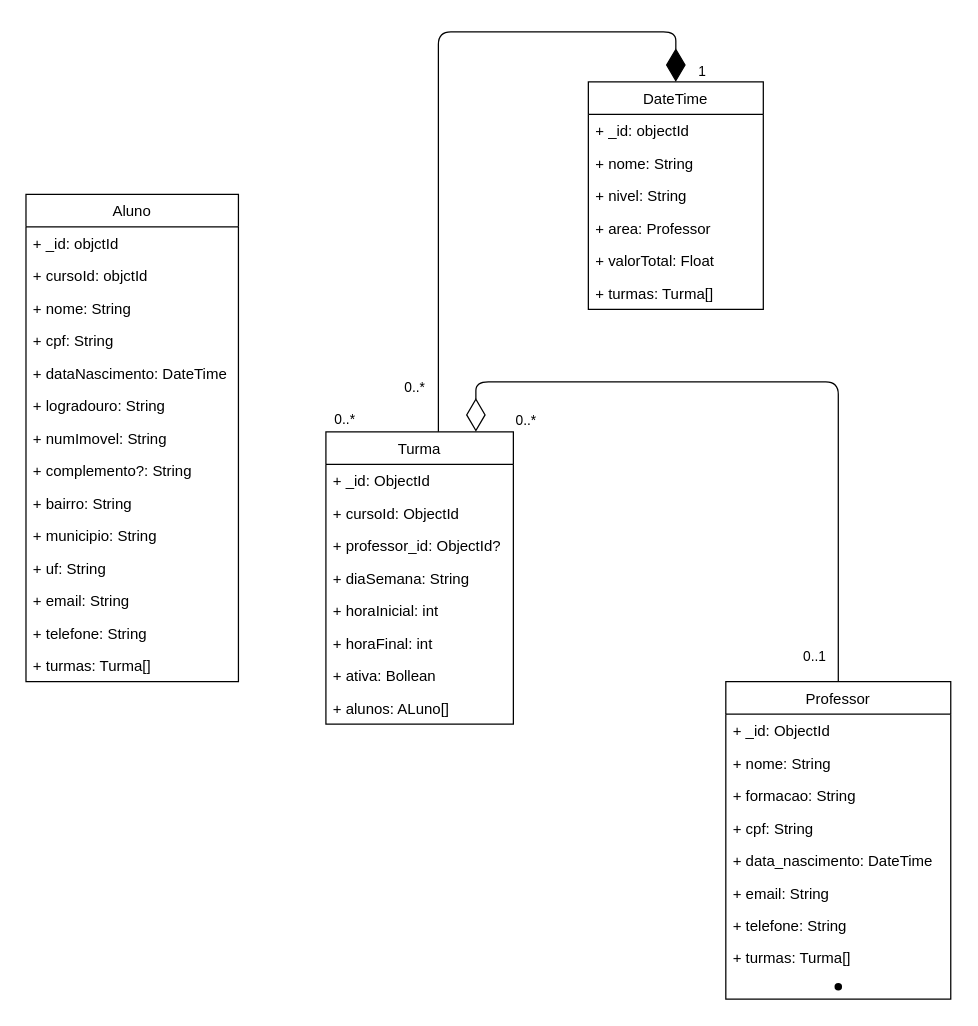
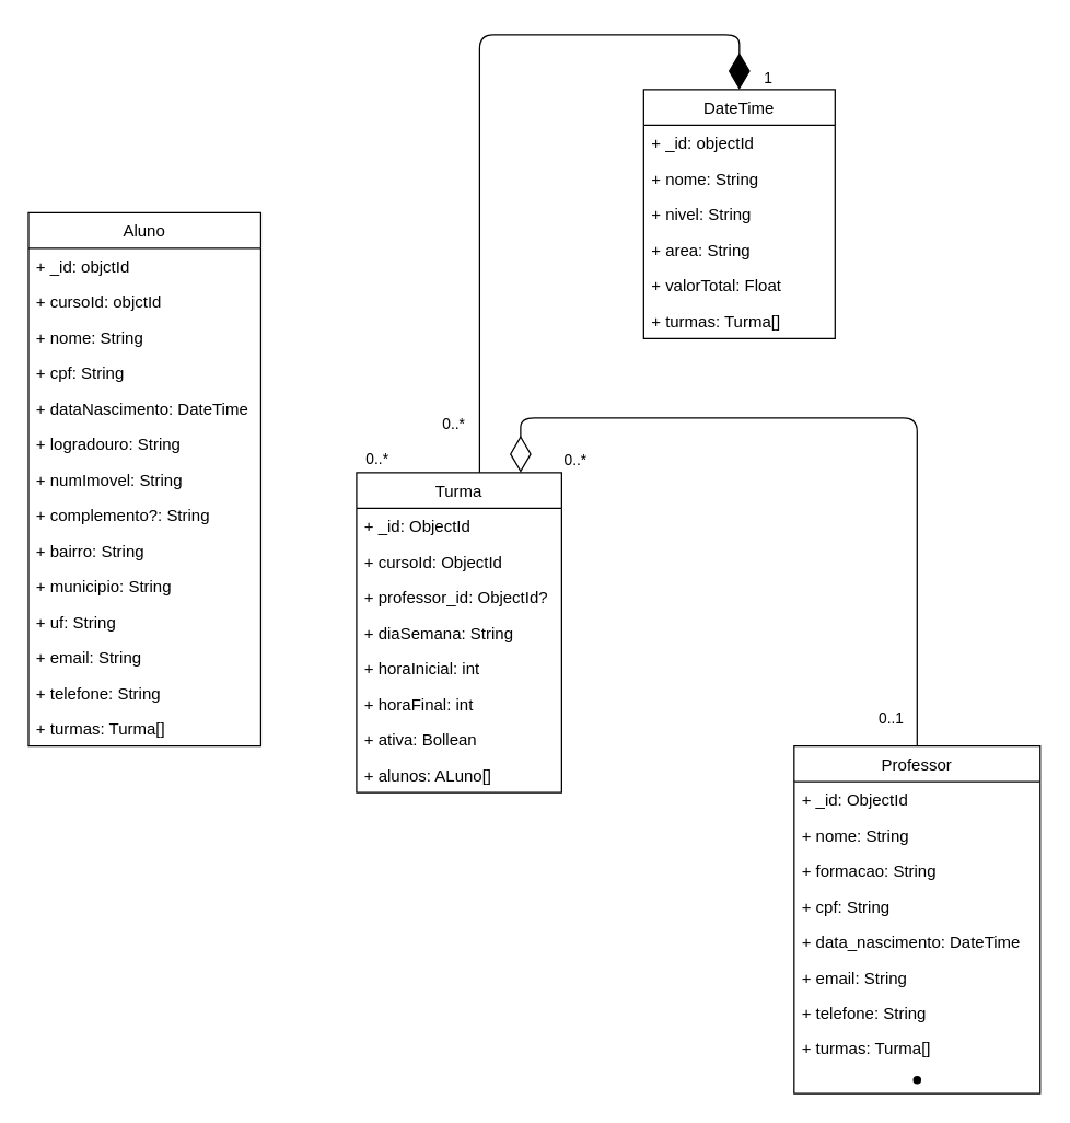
- <mxCell id="21" value="+ area: Professor" style="text;strokeColor=none;fillColor=none;align=left;verticalAlign=top;spacingLeft=4;spacingRight=4;overflow=hidden;rotatable=0;points=[[0,0.5],[1,0.5]];portConstraint=eastwest;" parent="17" vertex="1"><mxGeometry y="104" width="140" height="26" as="geometry" /></mxCell>
+ <mxCell id="21" value="+ area: String" style="text;strokeColor=none;fillColor=none;align=left;verticalAlign=top;spacingLeft=4;spacingRight=4;overflow=hidden;rotatable=0;points=[[0,0.5],[1,0.5]];portConstraint=eastwest;" parent="17" vertex="1"><mxGeometry y="104" width="140" height="26" as="geometry" /></mxCell>
